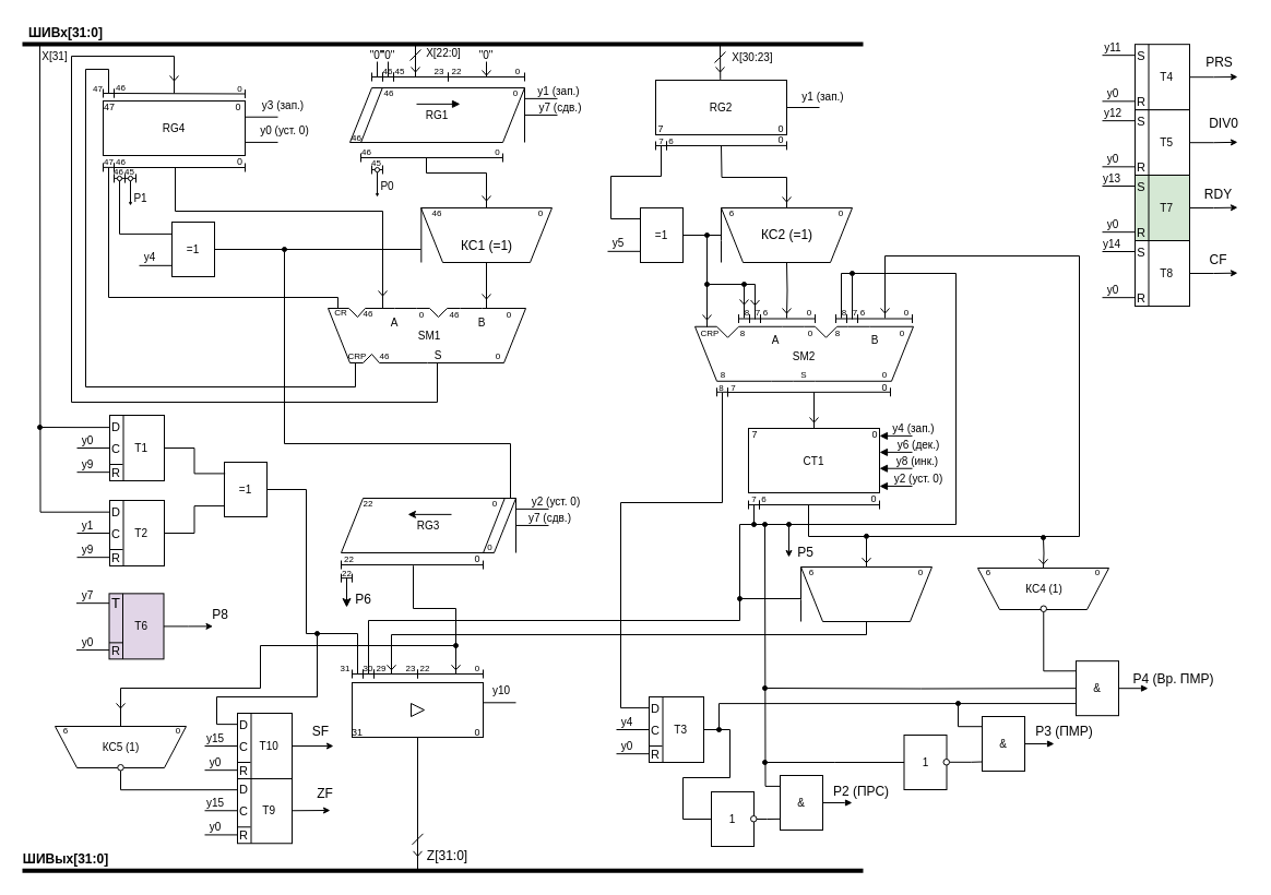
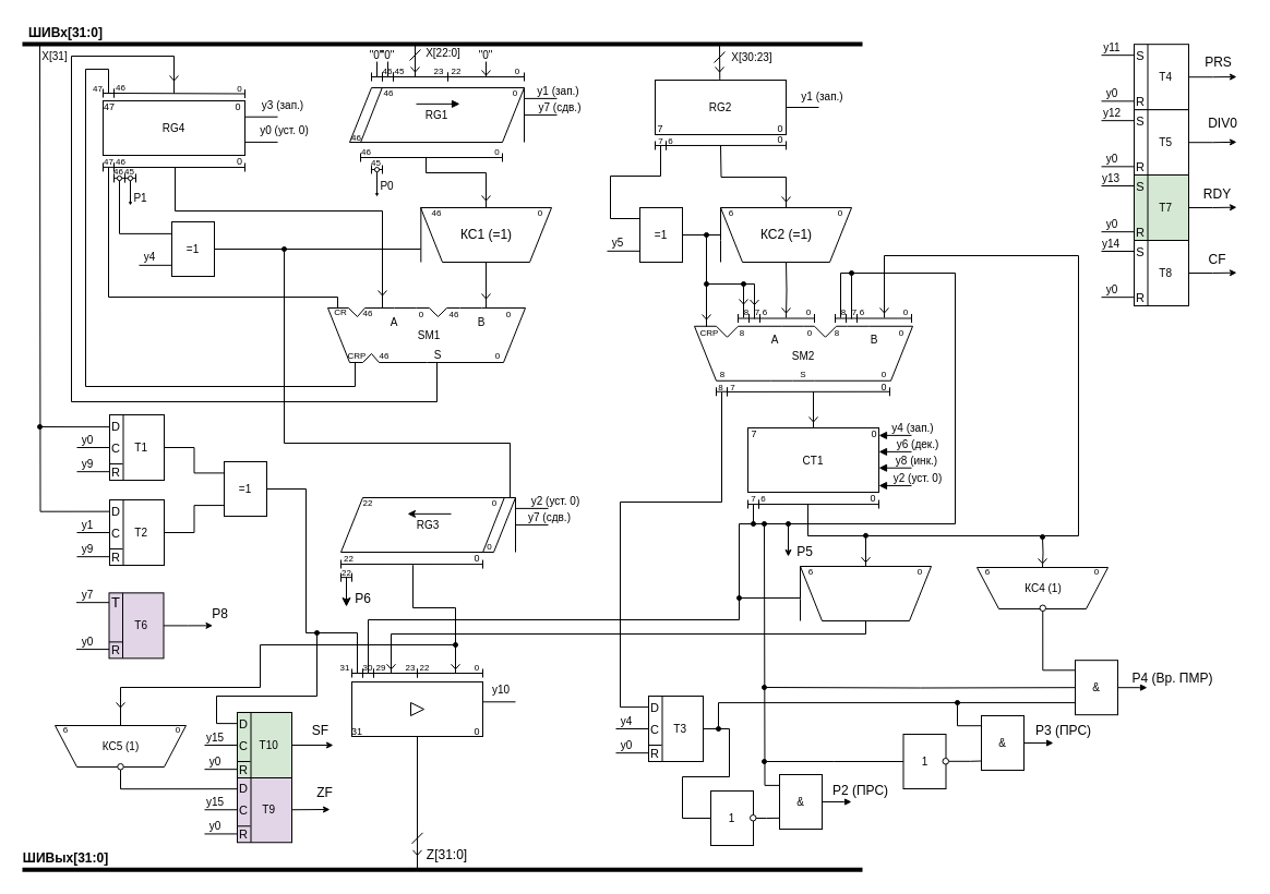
- <mxCell id="36" value="КС1 (=1)" style="text;html=1;align=center;verticalAlign=middle;resizable=0;points=[];autosize=1;strokeColor=none;fillColor=none;" parent="32" vertex="1"><mxGeometry x="27.5" y="22" width="65" height="26" as="geometry" /></mxCell>
+ <mxCell id="36" value="КС1 (=1)" style="text;html=1;align=center;verticalAlign=middle;resizable=0;points=[];autosize=1;strokeColor=none;fillColor=none;" parent="32" vertex="1"><mxGeometry x="27.5" y="12" width="65" height="26" as="geometry" /></mxCell>
- <mxCell id="194" value="P3 (ПМР)" style="text;html=1;align=center;verticalAlign=middle;resizable=0;points=[];autosize=1;strokeColor=none;fillColor=none;fontSize=12;fontColor=#000000;" parent="1" vertex="1"><mxGeometry x="938" y="657.17" width="71" height="26" as="geometry" /></mxCell>
+ <mxCell id="194" value="P3 (ПРС)" style="text;html=1;align=center;verticalAlign=middle;resizable=0;points=[];autosize=1;strokeColor=none;fillColor=none;fontSize=12;fontColor=#000000;" parent="1" vertex="1"><mxGeometry x="938" y="657.17" width="71" height="26" as="geometry" /></mxCell>
- <mxCell id="440" value="&amp;nbsp; &amp;nbsp;T10" style="rounded=0;whiteSpace=wrap;html=1;fontSize=10;" parent="439" vertex="1"><mxGeometry width="50" height="60" as="geometry" /></mxCell>
+ <mxCell id="440" value="&amp;nbsp; &amp;nbsp;T10" style="rounded=0;whiteSpace=wrap;html=1;fontSize=10;fillColor=#d5e8d4;" parent="439" vertex="1"><mxGeometry width="50" height="60" as="geometry" /></mxCell>
- <mxCell id="422" value="&amp;nbsp; &amp;nbsp;T9" style="rounded=0;whiteSpace=wrap;html=1;fontSize=10;" parent="421" vertex="1"><mxGeometry width="50" height="60" as="geometry" /></mxCell>
+ <mxCell id="422" value="&amp;nbsp; &amp;nbsp;T9" style="rounded=0;whiteSpace=wrap;html=1;fontSize=10;fillColor=#e1d5e7;" parent="421" vertex="1"><mxGeometry width="50" height="60" as="geometry" /></mxCell>
